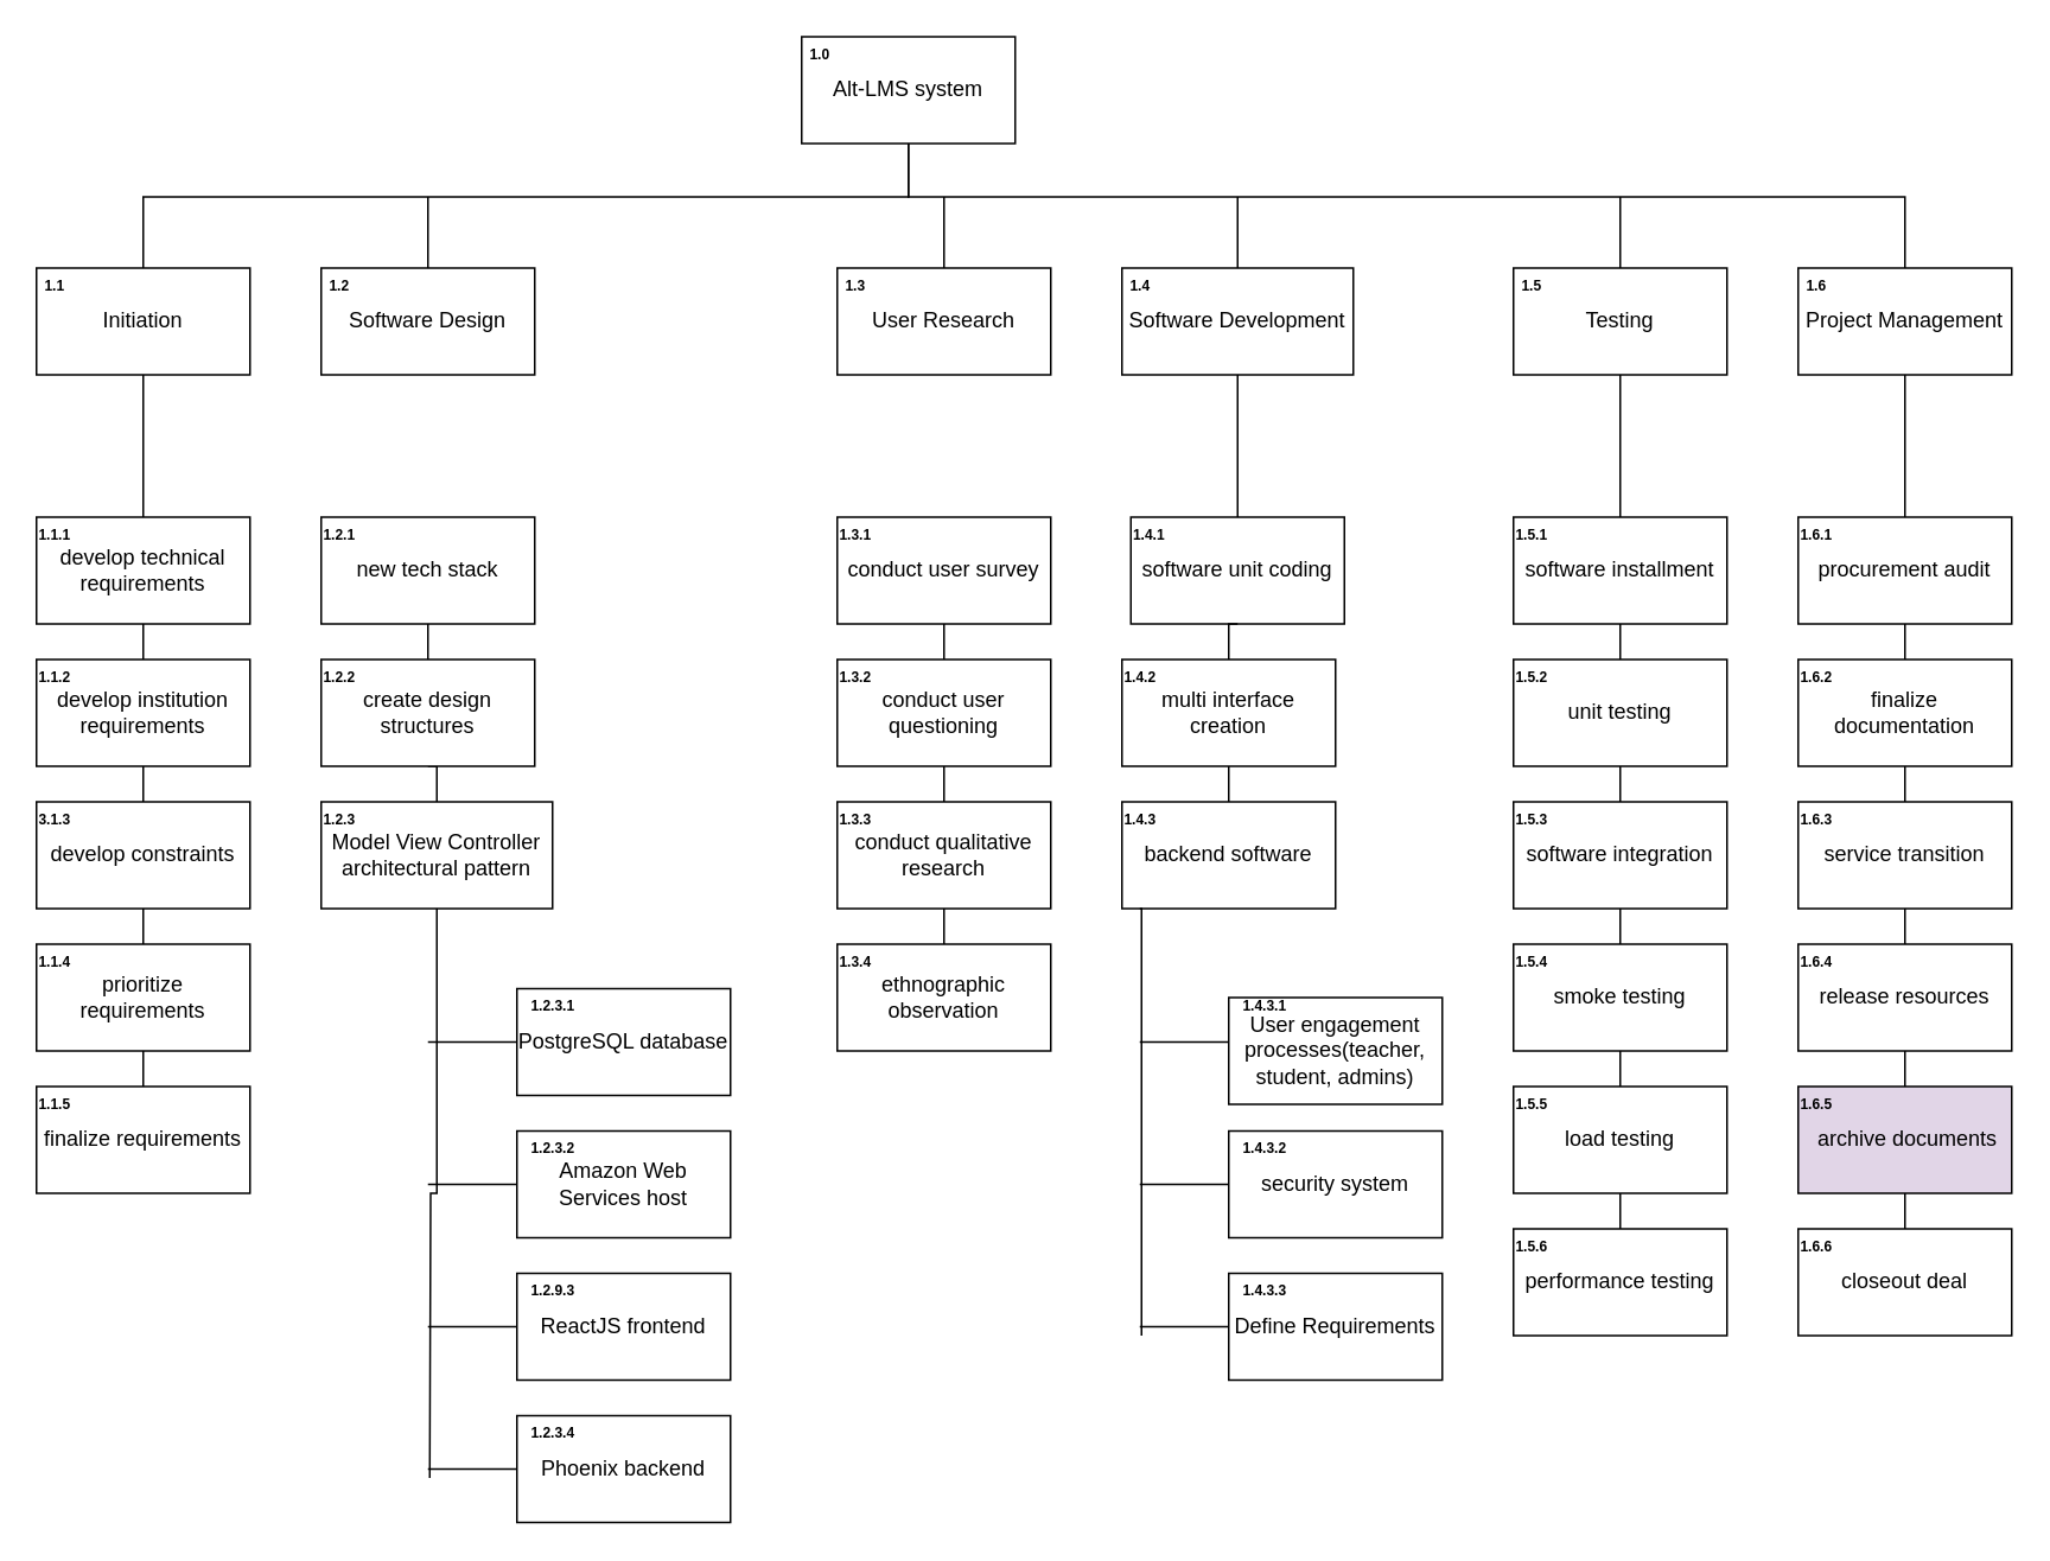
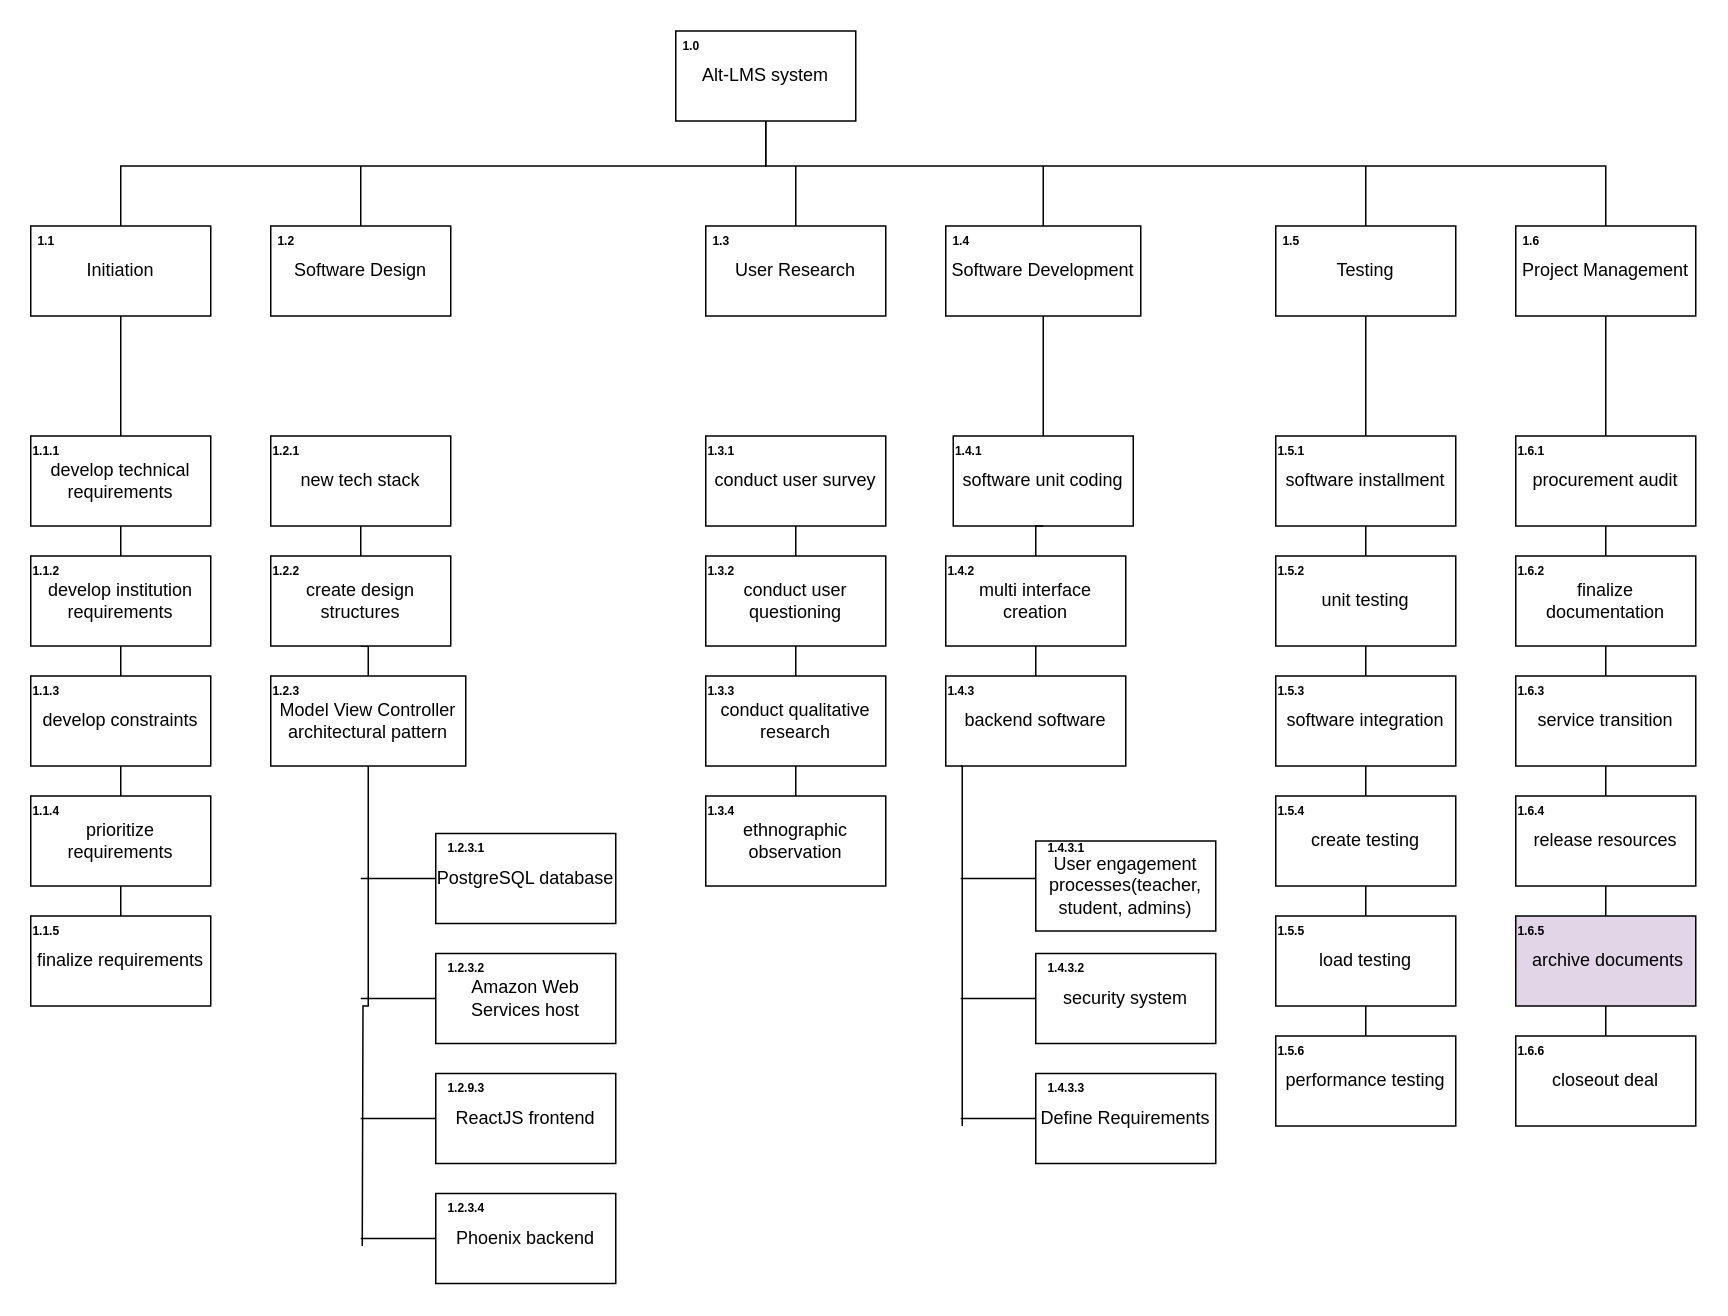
- <mxCell id="34" value="&lt;span style=&quot;font-size: 8px&quot;&gt;3.1.3&lt;/span&gt;" style="text;strokeColor=none;fillColor=none;html=1;fontSize=24;fontStyle=1;verticalAlign=middle;align=center;" parent="1" vertex="1"><mxGeometry x="20" y="450" width="20" height="10" as="geometry" /></mxCell>
+ <mxCell id="34" value="&lt;span style=&quot;font-size: 8px&quot;&gt;1.1.3&lt;/span&gt;" style="text;strokeColor=none;fillColor=none;html=1;fontSize=24;fontStyle=1;verticalAlign=middle;align=center;" parent="1" vertex="1"><mxGeometry x="20" y="450" width="20" height="10" as="geometry" /></mxCell>
- <mxCell id="90" value="smoke testing" style="rounded=0;whiteSpace=wrap;html=1;" parent="1" vertex="1"><mxGeometry x="850" y="530" width="120" height="60" as="geometry" /></mxCell>
+ <mxCell id="90" value="create testing" style="rounded=0;whiteSpace=wrap;html=1;" parent="1" vertex="1"><mxGeometry x="850" y="530" width="120" height="60" as="geometry" /></mxCell>
